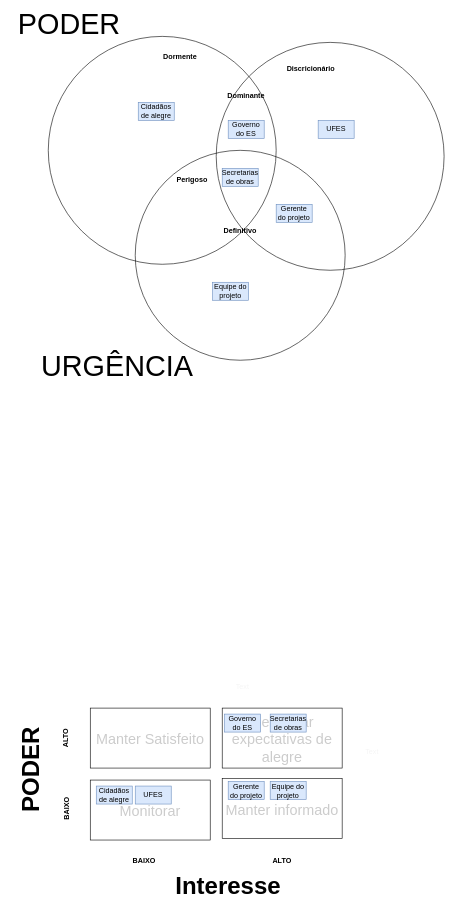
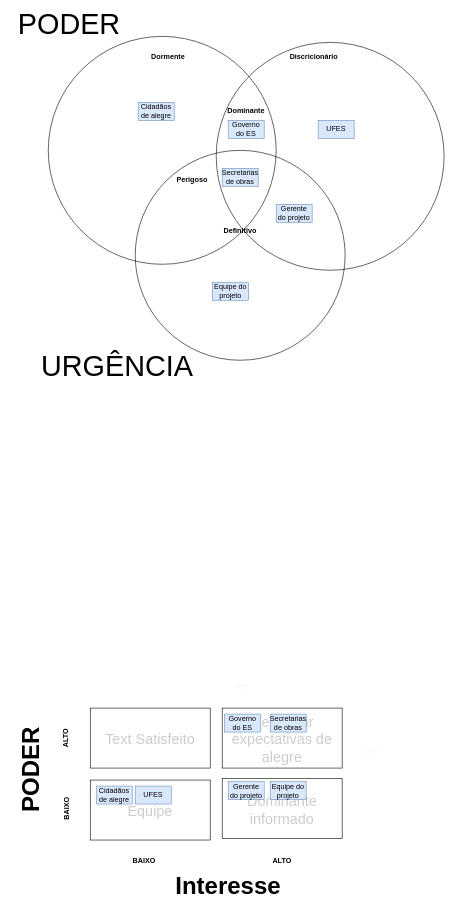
- <mxCell id="7" value="Dormente" style="text;html=1;align=center;verticalAlign=middle;whiteSpace=wrap;rounded=0;fontStyle=1" vertex="1" parent="1"><mxGeometry x="270" y="80" width="60" height="30" as="geometry" /></mxCell>
+ <mxCell id="7" value="Dormente" style="text;html=1;align=center;verticalAlign=middle;whiteSpace=wrap;rounded=0;fontStyle=1" vertex="1" parent="1"><mxGeometry x="250" y="80" width="60" height="30" as="geometry" /></mxCell>
- <mxCell id="11" value="Discricionário" style="text;html=1;align=center;verticalAlign=middle;whiteSpace=wrap;rounded=0;fontStyle=1" vertex="1" parent="1"><mxGeometry x="488" y="100" width="60" height="30" as="geometry" /></mxCell>
+ <mxCell id="11" value="Discricionário" style="text;html=1;align=center;verticalAlign=middle;whiteSpace=wrap;rounded=0;fontStyle=1" vertex="1" parent="1"><mxGeometry x="493" y="80" width="60" height="30" as="geometry" /></mxCell>
- <mxCell id="8" value="Dominante" style="text;html=1;align=center;verticalAlign=middle;whiteSpace=wrap;rounded=0;fontStyle=1" vertex="1" parent="1"><mxGeometry x="380" y="145" width="60" height="30" as="geometry" /></mxCell>
+ <mxCell id="8" value="Dominante" style="text;html=1;align=center;verticalAlign=middle;whiteSpace=wrap;rounded=0;fontStyle=1" vertex="1" parent="1"><mxGeometry x="380" y="170" width="60" height="30" as="geometry" /></mxCell>
- <mxCell id="19" value="&lt;font style=&quot;color: rgb(204, 204, 204); font-size: 24px;&quot;&gt;Manter Satisfeito&lt;/font&gt;" style="text;html=1;align=center;verticalAlign=middle;whiteSpace=wrap;rounded=0;" vertex="1" parent="1"><mxGeometry x="150" y="1180" width="200" height="105" as="geometry" /></mxCell>
+ <mxCell id="19" value="&lt;font style=&quot;color: rgb(204, 204, 204); font-size: 24px;&quot;&gt;Text Satisfeito&lt;/font&gt;" style="text;html=1;align=center;verticalAlign=middle;whiteSpace=wrap;rounded=0;" vertex="1" parent="1"><mxGeometry x="150" y="1180" width="200" height="105" as="geometry" /></mxCell>
- <mxCell id="25" value="&lt;font style=&quot;color: rgb(204, 204, 204); font-size: 24px;&quot;&gt;Manter informado&lt;/font&gt;" style="text;html=1;align=center;verticalAlign=middle;whiteSpace=wrap;rounded=0;" vertex="1" parent="1"><mxGeometry x="370" y="1297.5" width="200" height="105" as="geometry" /></mxCell>
+ <mxCell id="25" value="&lt;font style=&quot;color: rgb(204, 204, 204); font-size: 24px;&quot;&gt;Dominante informado&lt;/font&gt;" style="text;html=1;align=center;verticalAlign=middle;whiteSpace=wrap;rounded=0;" vertex="1" parent="1"><mxGeometry x="370" y="1297.5" width="200" height="105" as="geometry" /></mxCell>
- <mxCell id="23" value="&lt;font style=&quot;color: rgb(204, 204, 204); font-size: 24px;&quot;&gt;Monitorar&lt;/font&gt;" style="text;html=1;align=center;verticalAlign=middle;whiteSpace=wrap;rounded=0;" vertex="1" parent="1"><mxGeometry x="150" y="1300" width="200" height="105" as="geometry" /></mxCell>
+ <mxCell id="23" value="&lt;font style=&quot;color: rgb(204, 204, 204); font-size: 24px;&quot;&gt;Equipe&lt;/font&gt;" style="text;html=1;align=center;verticalAlign=middle;whiteSpace=wrap;rounded=0;" vertex="1" parent="1"><mxGeometry x="150" y="1300" width="200" height="105" as="geometry" /></mxCell>
